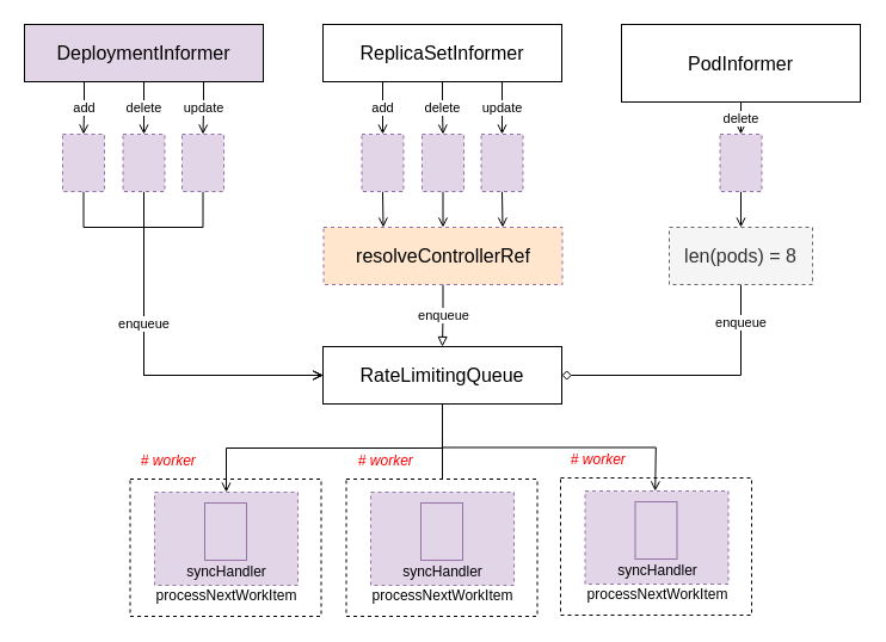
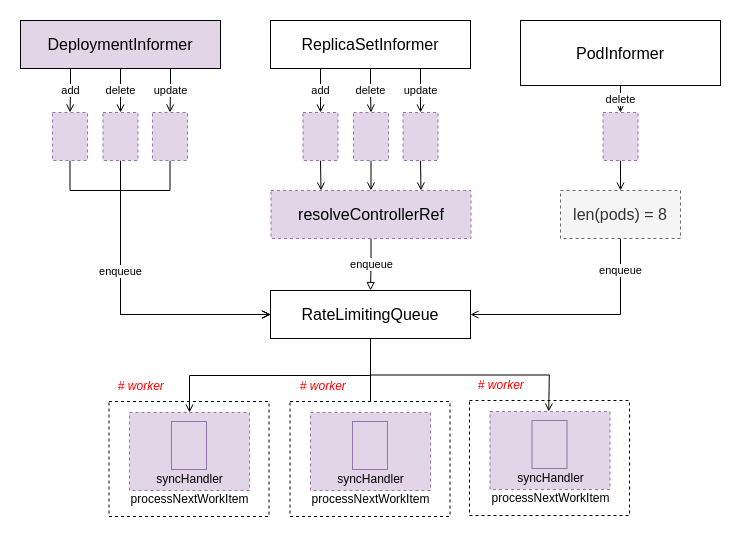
- <mxCell id="29" value="resolveControllerRef" style="rounded=0;whiteSpace=wrap;html=1;fontSize=16;dashed=1;fillColor=#ffe6cc;strokeColor=#9673a6;" parent="1" vertex="1"><mxGeometry x="270.5" y="190" width="200" height="48" as="geometry" /></mxCell>
+ <mxCell id="29" value="resolveControllerRef" style="rounded=0;whiteSpace=wrap;html=1;fontSize=16;dashed=1;fillColor=#e1d5e7;strokeColor=#9673a6;" parent="1" vertex="1"><mxGeometry x="270.5" y="190" width="200" height="48" as="geometry" /></mxCell>
- <mxCell id="30" value="enqueue" style="edgeStyle=orthogonalEdgeStyle;rounded=0;orthogonalLoop=1;jettySize=auto;html=1;exitX=0.5;exitY=1;exitDx=0;exitDy=0;entryX=1;entryY=0.5;entryDx=0;entryDy=0;endArrow=diamond;endFill=0;" parent="1" source="31" target="13" edge="1"><mxGeometry x="-0.717" relative="1" as="geometry"><mxPoint as="offset" /></mxGeometry></mxCell>
+ <mxCell id="30" value="enqueue" style="edgeStyle=orthogonalEdgeStyle;rounded=0;orthogonalLoop=1;jettySize=auto;html=1;exitX=0.5;exitY=1;exitDx=0;exitDy=0;entryX=1;entryY=0.5;entryDx=0;entryDy=0;endArrow=open;endFill=0;" parent="1" source="31" target="13" edge="1"><mxGeometry x="-0.717" relative="1" as="geometry"><mxPoint as="offset" /></mxGeometry></mxCell>
